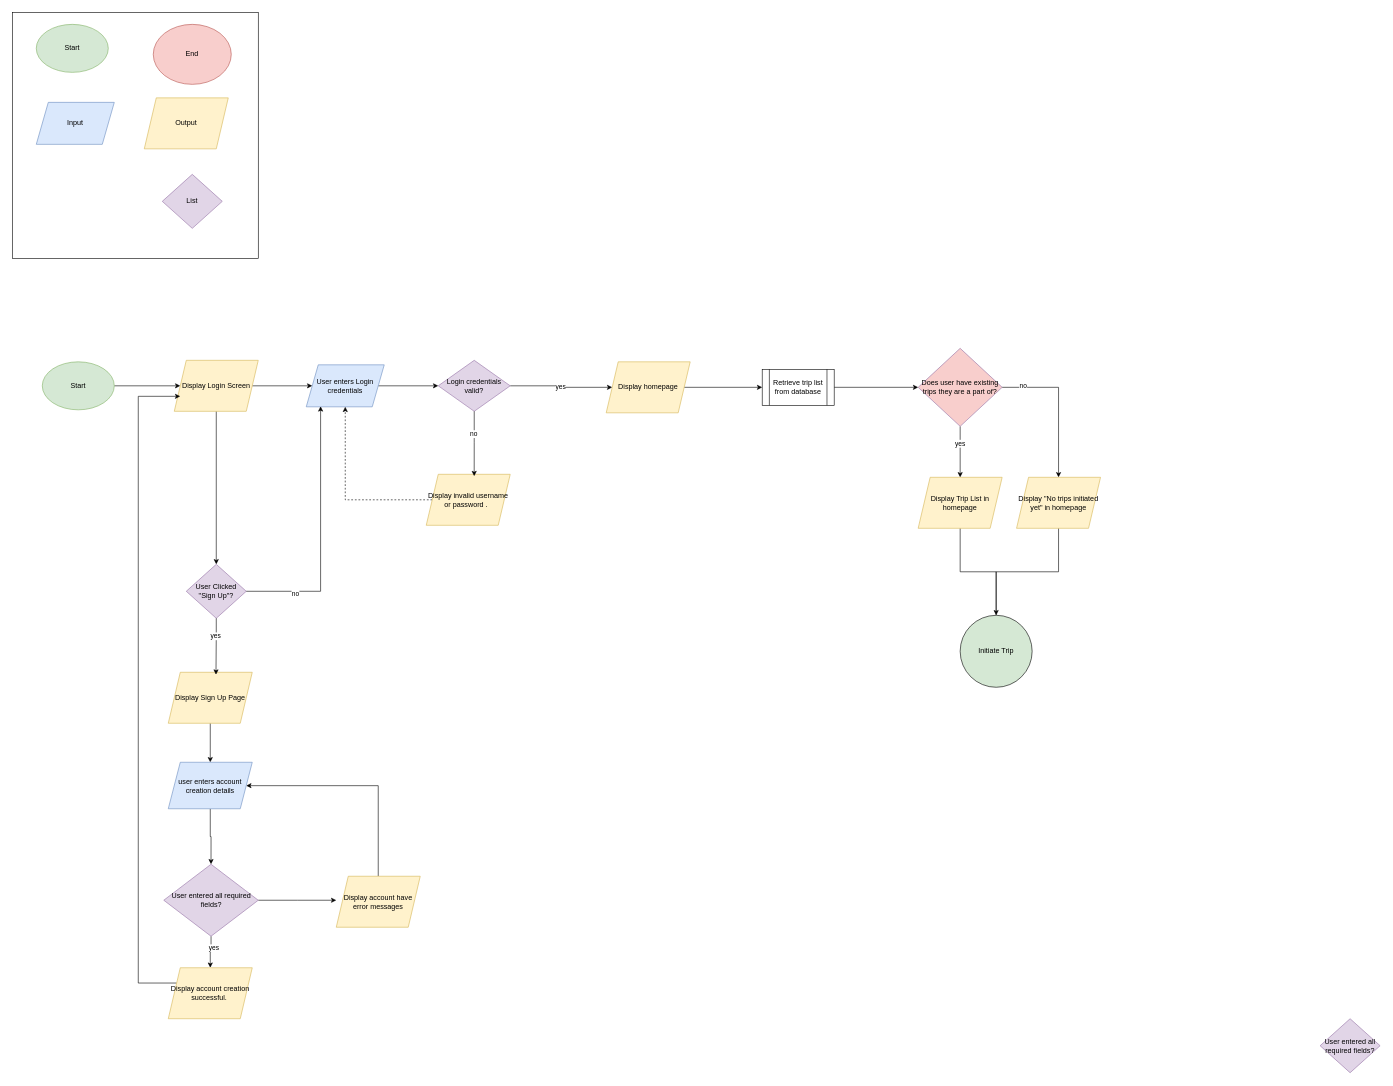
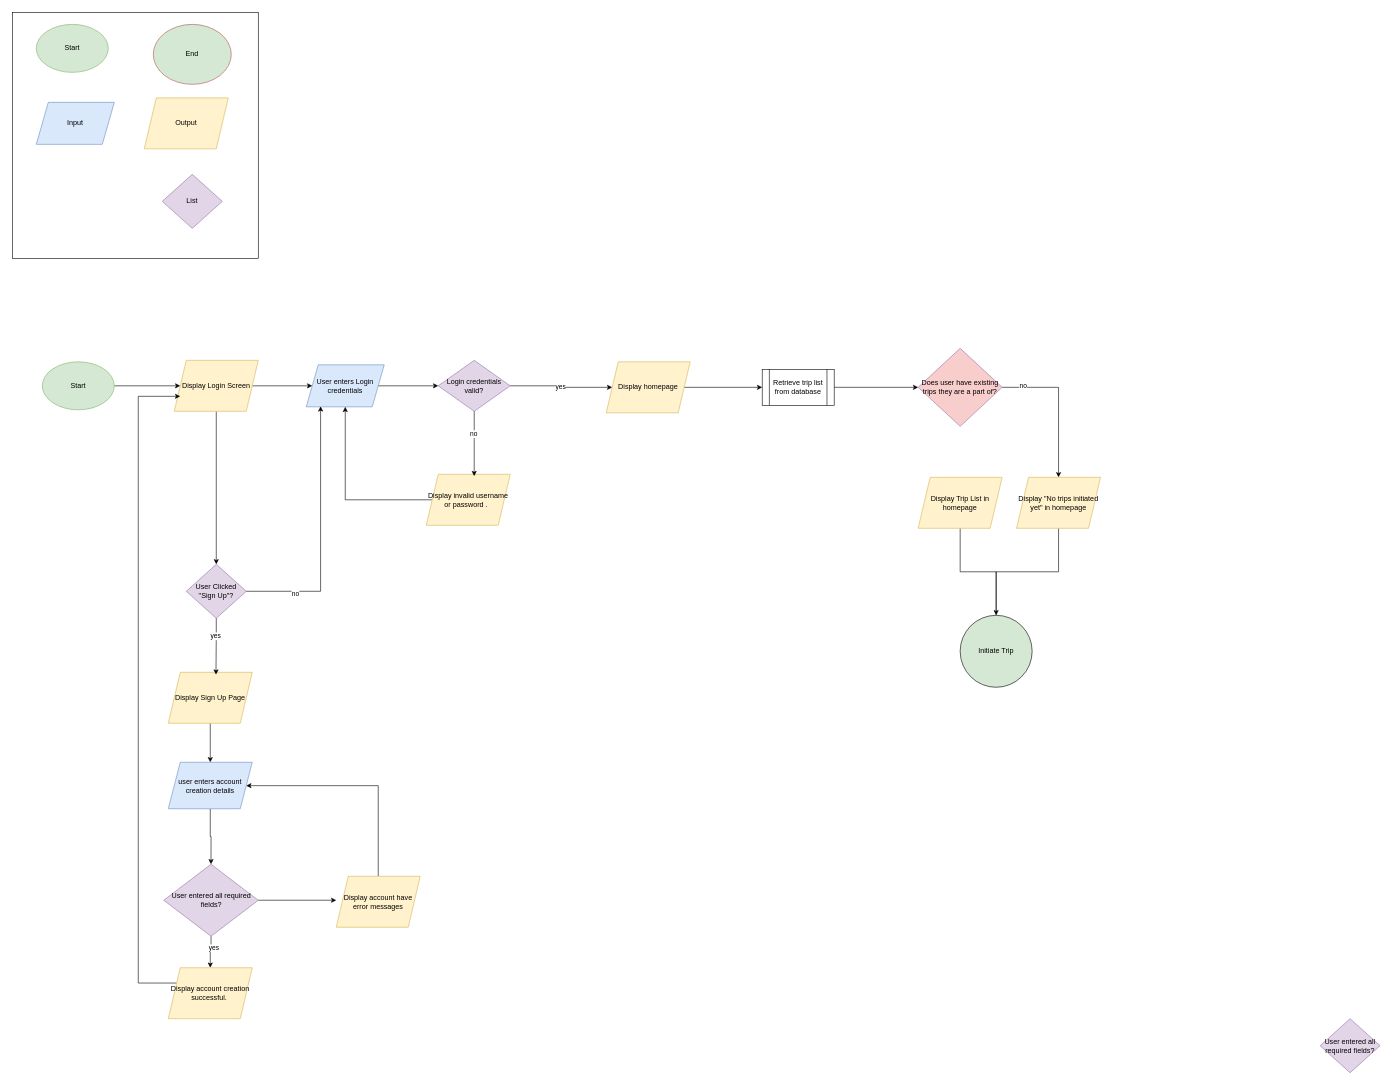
- <mxCell id="7" value="End" style="ellipse;whiteSpace=wrap;html=1;fillColor=#f8cecc;strokeColor=#b85450;" parent="1" vertex="1"><mxGeometry x="255" y="40" width="130" height="100" as="geometry" /></mxCell>
+ <mxCell id="7" value="End" style="ellipse;whiteSpace=wrap;html=1;fillColor=#d5e8d4;strokeColor=#b85450;" parent="1" vertex="1"><mxGeometry x="255" y="40" width="130" height="100" as="geometry" /></mxCell>
- <mxCell id="20" style="edgeStyle=orthogonalEdgeStyle;rounded=0;orthogonalLoop=1;jettySize=auto;html=1;" parent="1" source="24" target="32" edge="1"><mxGeometry relative="1" as="geometry" /></mxCell>
- <mxCell id="21" value="yes" style="edgeLabel;html=1;align=center;verticalAlign=middle;resizable=0;points=[];" parent="20" vertex="1" connectable="0"><mxGeometry x="-0.34" y="-1" relative="1" as="geometry"><mxPoint as="offset" /></mxGeometry></mxCell>
- <mxCell id="25" style="edgeStyle=orthogonalEdgeStyle;rounded=0;orthogonalLoop=1;jettySize=auto;html=1;dashed=1;" parent="1" source="26" target="14" edge="1"><mxGeometry relative="1" as="geometry" /></mxCell>
+ <mxCell id="25" style="edgeStyle=orthogonalEdgeStyle;rounded=0;orthogonalLoop=1;jettySize=auto;html=1;" parent="1" source="26" target="14" edge="1"><mxGeometry relative="1" as="geometry" /></mxCell>
